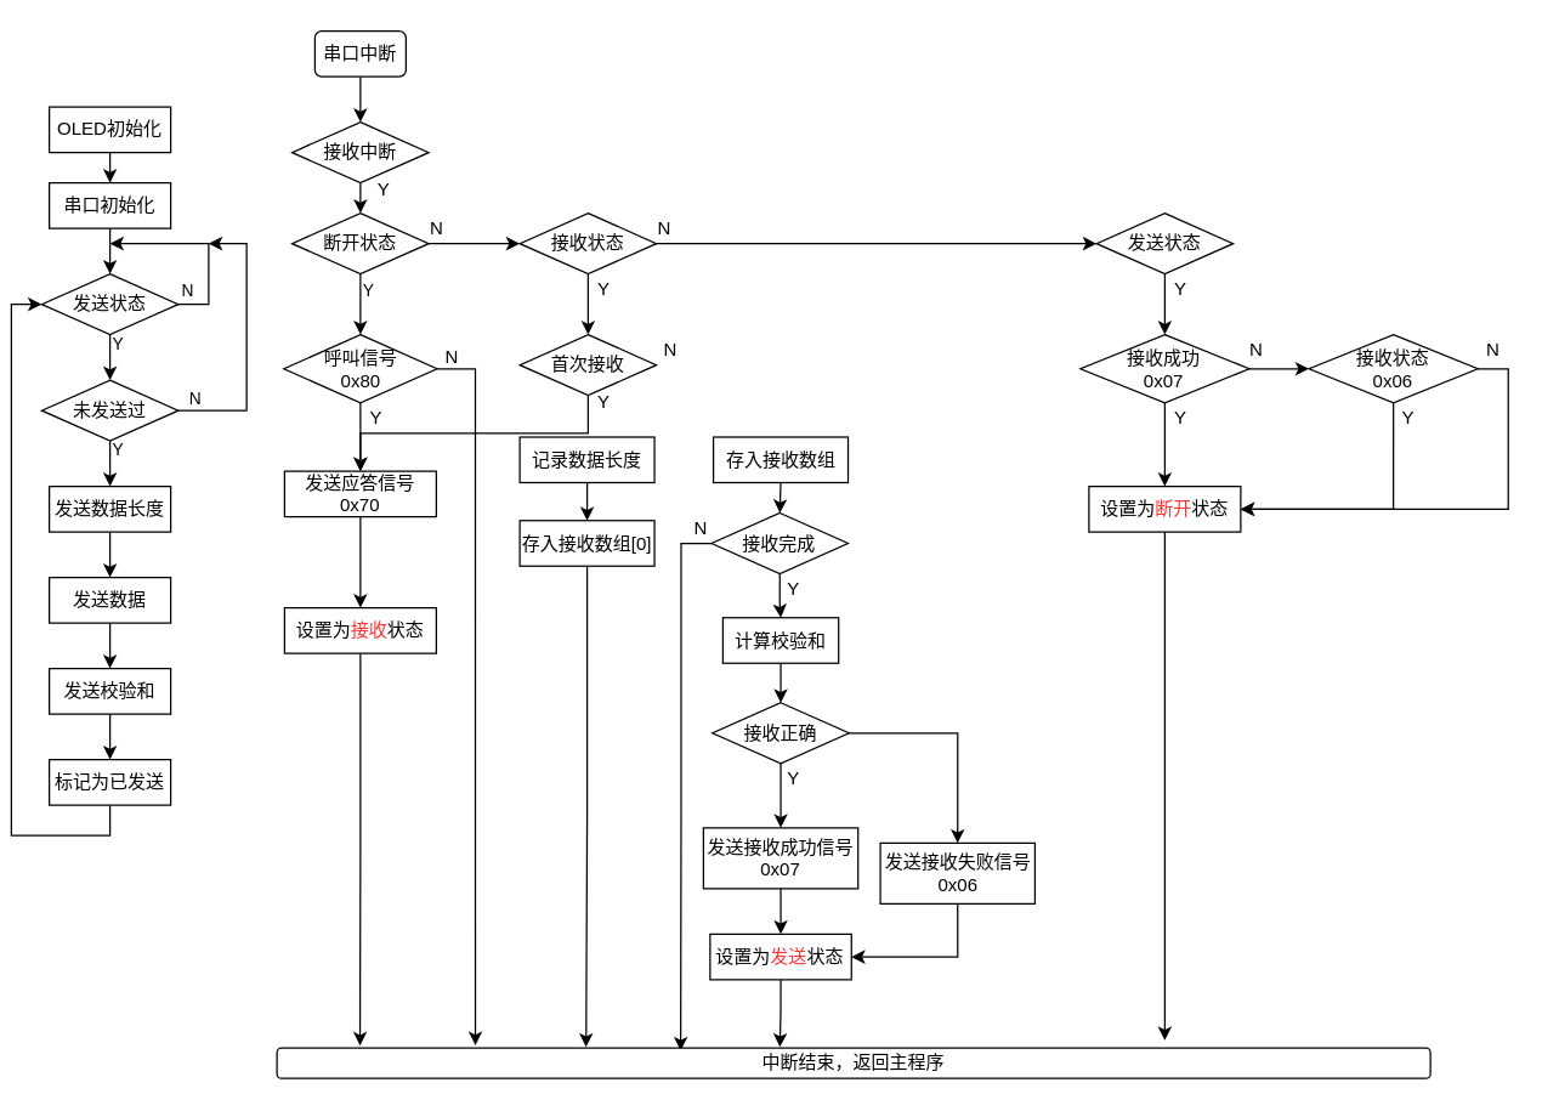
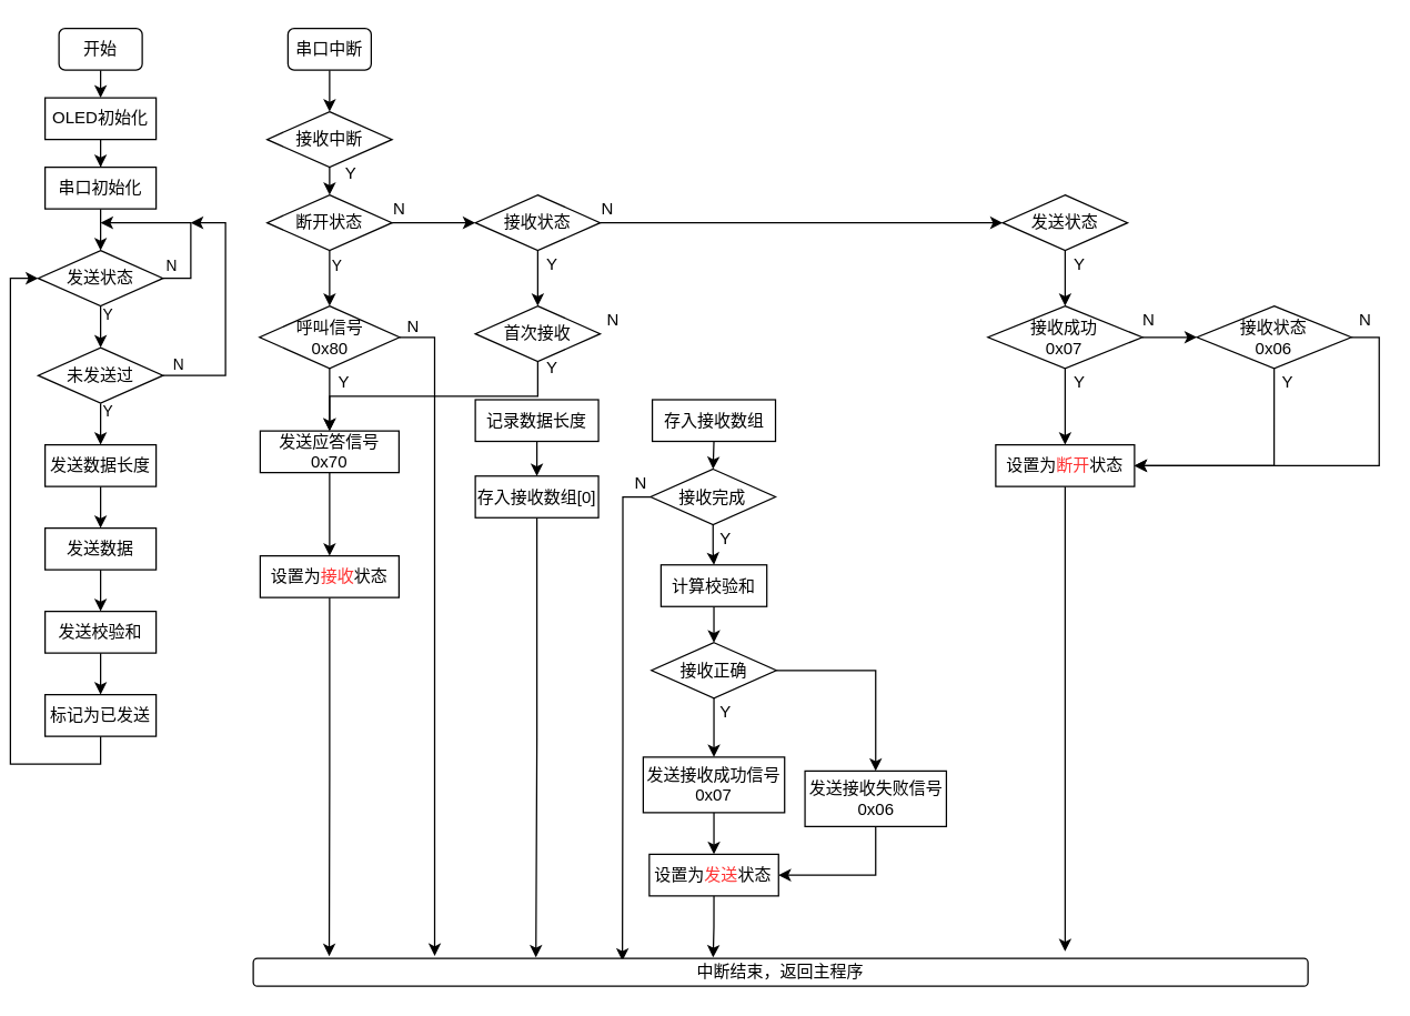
+ <mxCell id="4" value="开始" style="rounded=1;whiteSpace=wrap;html=1;" vertex="1" parent="1"><mxGeometry x="35" y="20" width="60" height="30" as="geometry" /></mxCell>
+ <mxCell id="3" style="edgeStyle=orthogonalEdgeStyle;rounded=0;orthogonalLoop=1;jettySize=auto;html=1;exitX=0.5;exitY=1;exitDx=0;exitDy=0;entryX=0.5;entryY=0;entryDx=0;entryDy=0;" edge="1" parent="1" source="4" target="6"><mxGeometry relative="1" as="geometry" /></mxCell>
